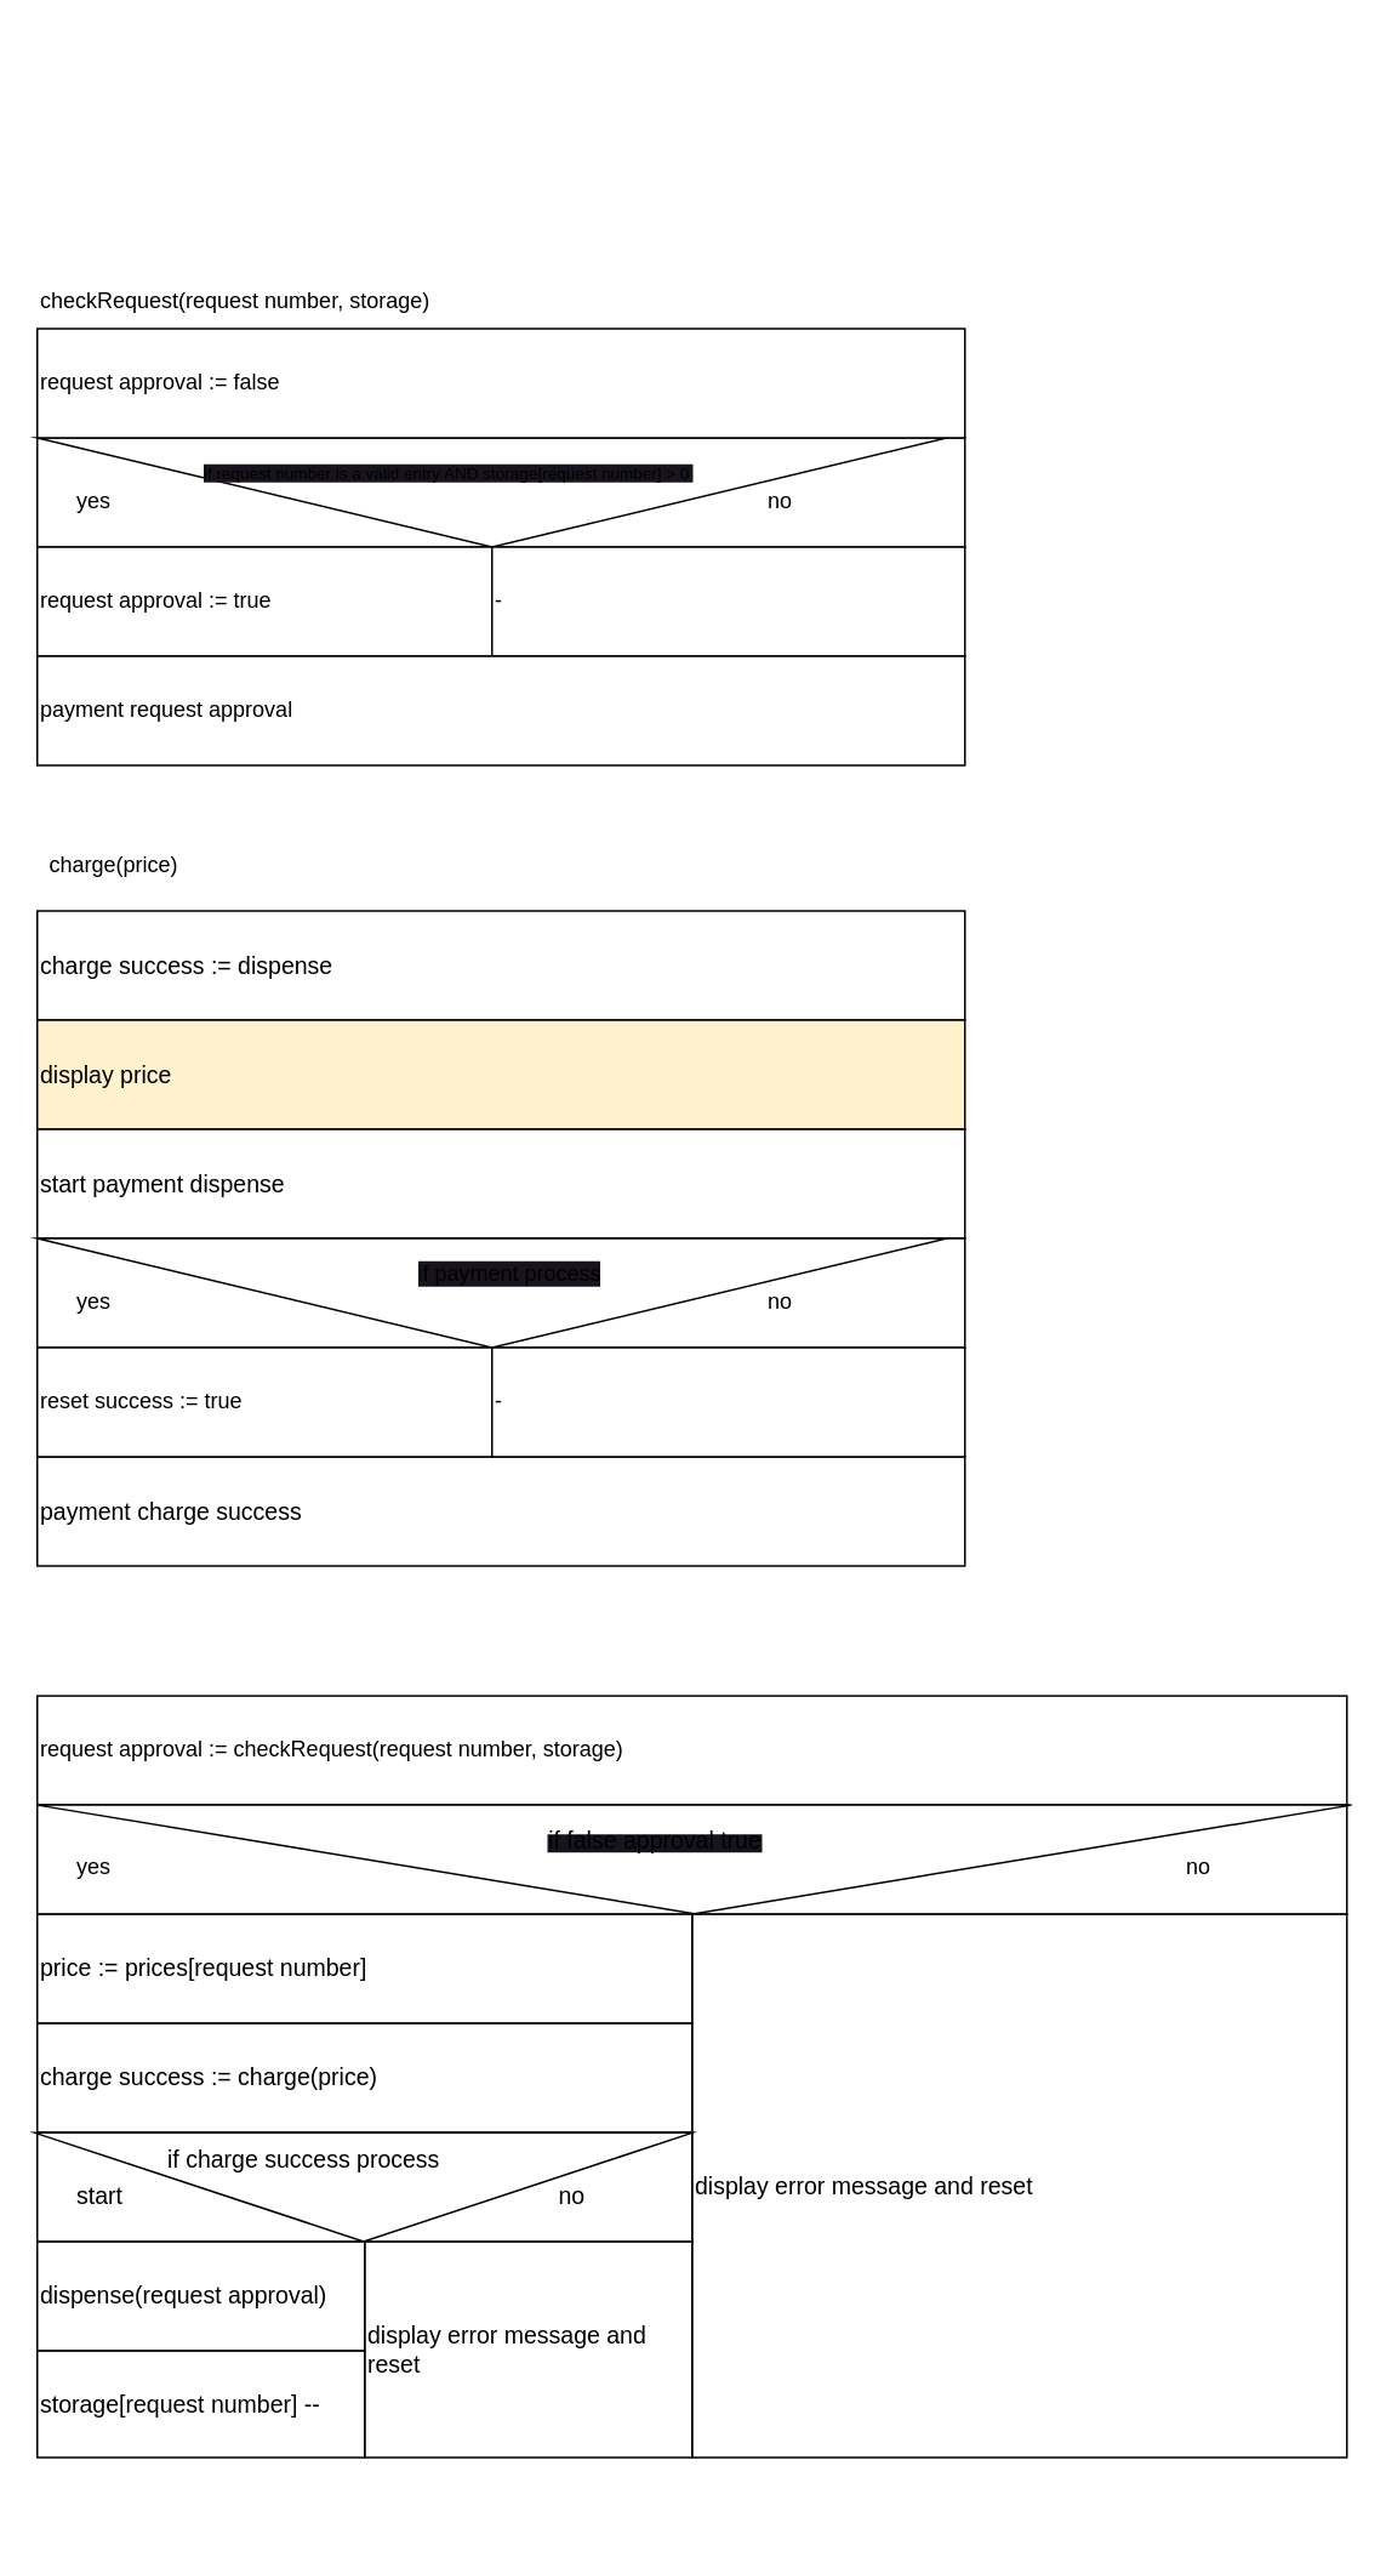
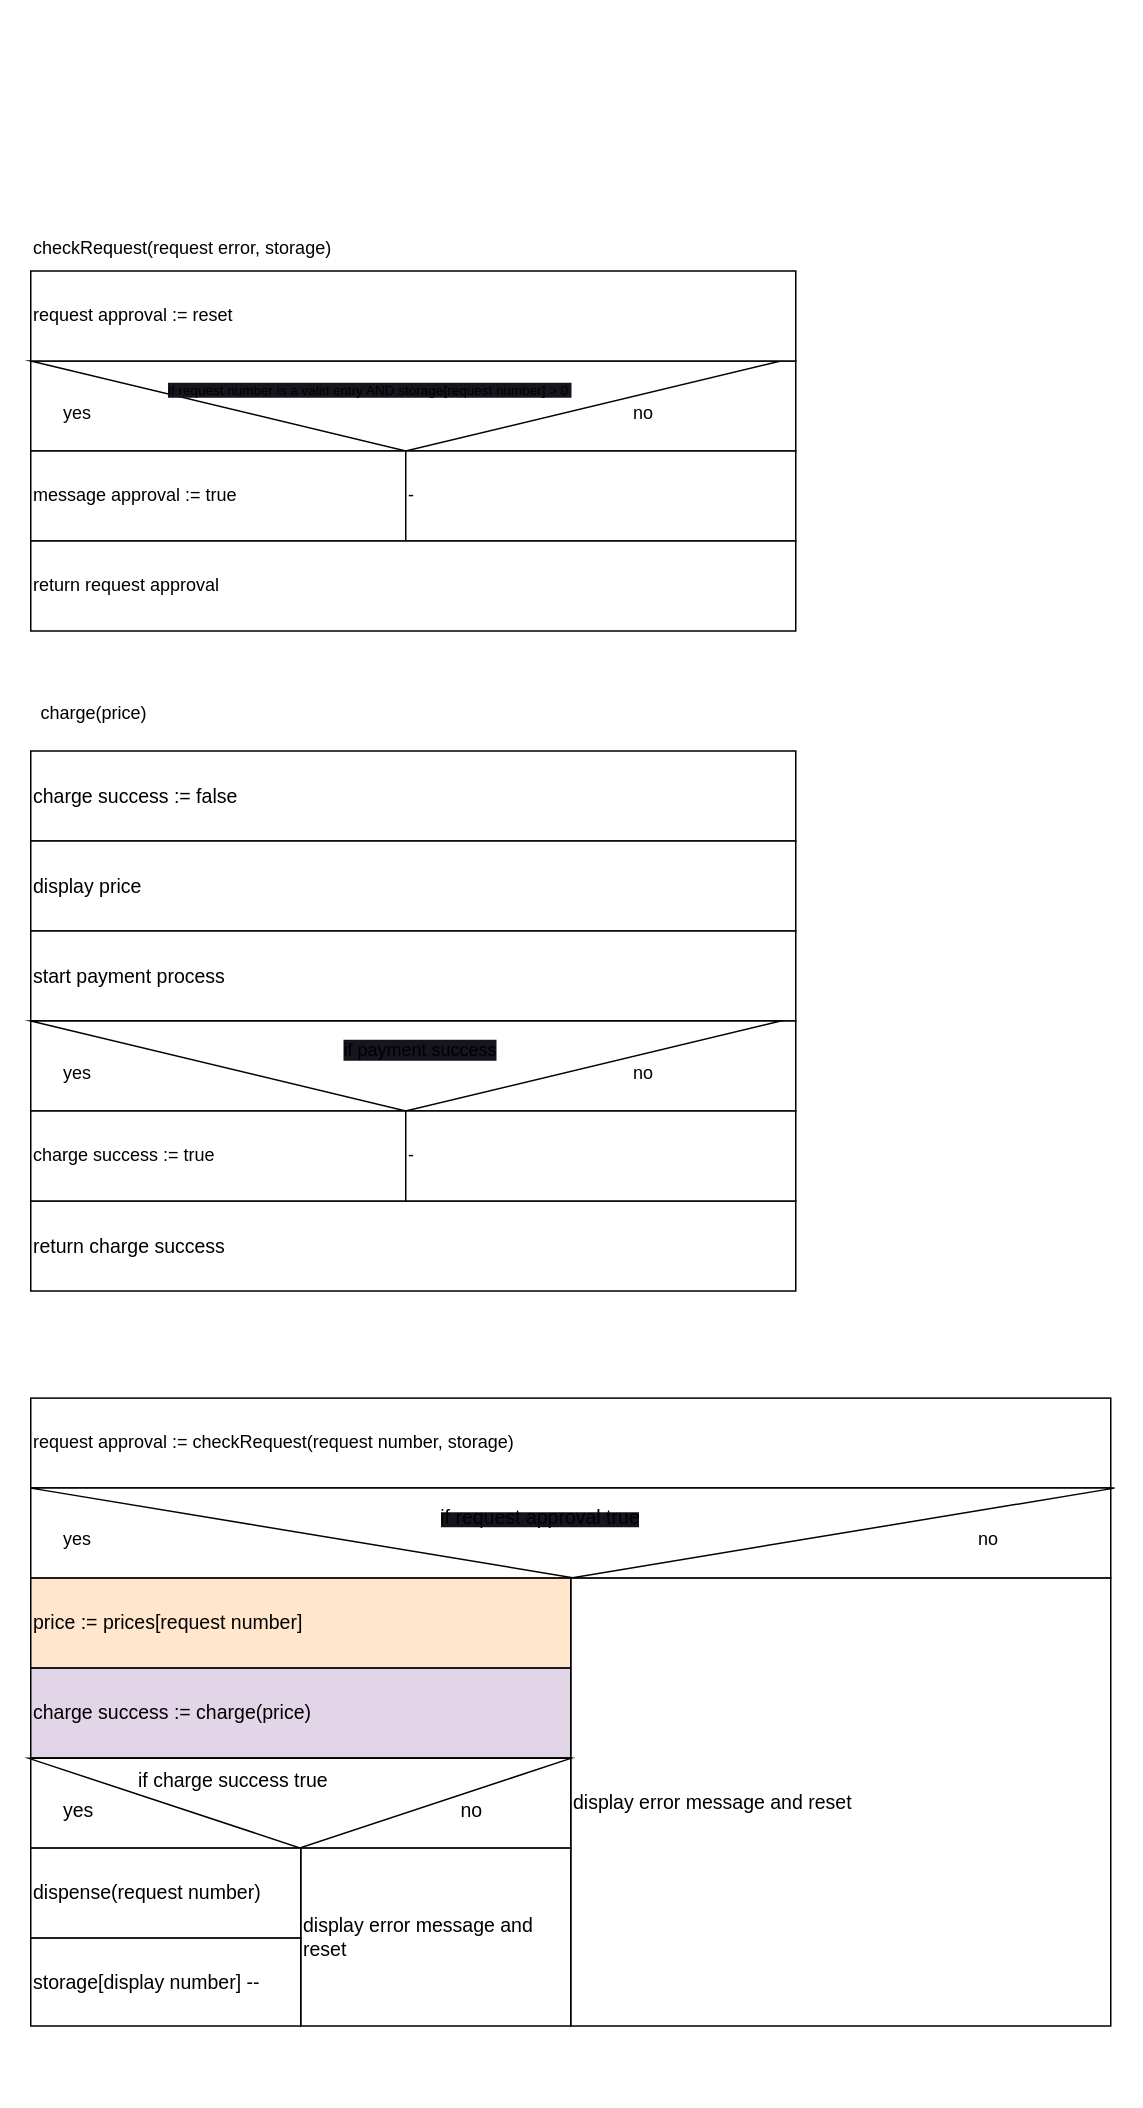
- <mxCell id="3" value="checkRequest(request number, storage)" style="text;html=1;align=left;verticalAlign=middle;resizable=0;points=[];autosize=1;strokeColor=none;fillColor=none;" vertex="1" parent="1"><mxGeometry x="20" y="150" width="240" height="30" as="geometry" /></mxCell>
+ <mxCell id="3" value="checkRequest(request error, storage)" style="text;html=1;align=left;verticalAlign=middle;resizable=0;points=[];autosize=1;strokeColor=none;fillColor=none;" vertex="1" parent="1"><mxGeometry x="20" y="150" width="240" height="30" as="geometry" /></mxCell>
- <mxCell id="9" value="request approval := false" style="rounded=0;whiteSpace=wrap;html=1;align=left;" vertex="1" parent="1"><mxGeometry x="20" y="180" width="510" height="60" as="geometry" /></mxCell>
+ <mxCell id="9" value="request approval := reset" style="rounded=0;whiteSpace=wrap;html=1;align=left;" vertex="1" parent="1"><mxGeometry x="20" y="180" width="510" height="60" as="geometry" /></mxCell>
- <mxCell id="7" value="request approval := true" style="rounded=0;whiteSpace=wrap;html=1;align=left;" vertex="1" parent="1"><mxGeometry x="20" y="300" width="250" height="60" as="geometry" /></mxCell>
+ <mxCell id="7" value="message approval := true" style="rounded=0;whiteSpace=wrap;html=1;align=left;" vertex="1" parent="1"><mxGeometry x="20" y="300" width="250" height="60" as="geometry" /></mxCell>
- <mxCell id="10" value="payment request approval" style="rounded=0;whiteSpace=wrap;html=1;align=left;" vertex="1" parent="1"><mxGeometry x="20" y="360" width="510" height="60" as="geometry" /></mxCell>
+ <mxCell id="10" value="return request approval" style="rounded=0;whiteSpace=wrap;html=1;align=left;" vertex="1" parent="1"><mxGeometry x="20" y="360" width="510" height="60" as="geometry" /></mxCell>
- <mxCell id="28" value="charge success := dispense" style="rounded=0;whiteSpace=wrap;html=1;fontSize=13;align=left;" vertex="1" parent="1"><mxGeometry x="20" y="500" width="510" height="60" as="geometry" /></mxCell>
+ <mxCell id="28" value="charge success := false" style="rounded=0;whiteSpace=wrap;html=1;fontSize=13;align=left;" vertex="1" parent="1"><mxGeometry x="20" y="500" width="510" height="60" as="geometry" /></mxCell>
- <mxCell id="31" value="display price" style="rounded=0;whiteSpace=wrap;html=1;fontSize=13;align=left;fillColor=#fff2cc;" vertex="1" parent="1"><mxGeometry x="20" y="560" width="510" height="60" as="geometry" /></mxCell>
+ <mxCell id="31" value="display price" style="rounded=0;whiteSpace=wrap;html=1;fontSize=13;align=left;" vertex="1" parent="1"><mxGeometry x="20" y="560" width="510" height="60" as="geometry" /></mxCell>
- <mxCell id="32" value="start payment dispense&amp;nbsp;" style="rounded=0;whiteSpace=wrap;html=1;fontSize=13;align=left;" vertex="1" parent="1"><mxGeometry x="20" y="620" width="510" height="60" as="geometry" /></mxCell>
+ <mxCell id="32" value="start payment process&amp;nbsp;" style="rounded=0;whiteSpace=wrap;html=1;fontSize=13;align=left;" vertex="1" parent="1"><mxGeometry x="20" y="620" width="510" height="60" as="geometry" /></mxCell>
- <mxCell id="38" value="&lt;span style=&quot;background-color: rgb(24, 20, 29); font-size: 12px;&quot;&gt;if payment process&lt;/span&gt;" style="text;html=1;strokeColor=none;fillColor=none;align=center;verticalAlign=middle;whiteSpace=wrap;rounded=0;fontSize=12;" vertex="1" parent="1"><mxGeometry x="110" y="680" width="340" height="40" as="geometry" /></mxCell>
+ <mxCell id="38" value="&lt;span style=&quot;background-color: rgb(24, 20, 29); font-size: 12px;&quot;&gt;if payment success&lt;/span&gt;" style="text;html=1;strokeColor=none;fillColor=none;align=center;verticalAlign=middle;whiteSpace=wrap;rounded=0;fontSize=12;" vertex="1" parent="1"><mxGeometry x="110" y="680" width="340" height="40" as="geometry" /></mxCell>
- <mxCell id="39" value="reset success := true" style="rounded=0;whiteSpace=wrap;html=1;fontSize=12;align=left;" vertex="1" parent="1"><mxGeometry x="20" y="740" width="250" height="60" as="geometry" /></mxCell>
+ <mxCell id="39" value="charge success := true" style="rounded=0;whiteSpace=wrap;html=1;fontSize=12;align=left;" vertex="1" parent="1"><mxGeometry x="20" y="740" width="250" height="60" as="geometry" /></mxCell>
- <mxCell id="33" value="payment charge success" style="rounded=0;whiteSpace=wrap;html=1;fontSize=13;align=left;" vertex="1" parent="1"><mxGeometry x="20" y="800" width="510" height="60" as="geometry" /></mxCell>
+ <mxCell id="33" value="return charge success" style="rounded=0;whiteSpace=wrap;html=1;fontSize=13;align=left;" vertex="1" parent="1"><mxGeometry x="20" y="800" width="510" height="60" as="geometry" /></mxCell>
- <mxCell id="17" value="&lt;span style=&quot;background-color: rgb(24, 20, 29);&quot;&gt;&lt;font style=&quot;font-size: 13px;&quot;&gt;if false approval true&lt;/font&gt;&lt;/span&gt;" style="text;html=1;strokeColor=none;fillColor=none;align=center;verticalAlign=middle;whiteSpace=wrap;rounded=0;fontSize=9;" vertex="1" parent="1"><mxGeometry x="190" y="991.41" width="340" height="40" as="geometry" /></mxCell>
+ <mxCell id="17" value="&lt;span style=&quot;background-color: rgb(24, 20, 29);&quot;&gt;&lt;font style=&quot;font-size: 13px;&quot;&gt;if request approval true&lt;/font&gt;&lt;/span&gt;" style="text;html=1;strokeColor=none;fillColor=none;align=center;verticalAlign=middle;whiteSpace=wrap;rounded=0;fontSize=9;" vertex="1" parent="1"><mxGeometry x="190" y="991.41" width="340" height="40" as="geometry" /></mxCell>
- <mxCell id="19" value="price := prices[request number]" style="rounded=0;whiteSpace=wrap;html=1;fontSize=13;align=left;" vertex="1" parent="1"><mxGeometry x="20" y="1051.41" width="360" height="60" as="geometry" /></mxCell>
+ <mxCell id="19" value="price := prices[request number]" style="rounded=0;whiteSpace=wrap;html=1;fontSize=13;align=left;fillColor=#ffe6cc;" vertex="1" parent="1"><mxGeometry x="20" y="1051.41" width="360" height="60" as="geometry" /></mxCell>
- <mxCell id="20" value="charge success := charge(price)" style="rounded=0;whiteSpace=wrap;html=1;fontSize=13;align=left;" vertex="1" parent="1"><mxGeometry x="20" y="1111.41" width="360" height="60" as="geometry" /></mxCell>
+ <mxCell id="20" value="charge success := charge(price)" style="rounded=0;whiteSpace=wrap;html=1;fontSize=13;align=left;fillColor=#e1d5e7;" vertex="1" parent="1"><mxGeometry x="20" y="1111.41" width="360" height="60" as="geometry" /></mxCell>
- <mxCell id="23" value="if charge success process" style="text;html=1;strokeColor=none;fillColor=none;align=left;verticalAlign=middle;whiteSpace=wrap;rounded=0;fontSize=13;" vertex="1" parent="1"><mxGeometry x="90" y="1171.41" width="250" height="30" as="geometry" /></mxCell>
+ <mxCell id="23" value="if charge success true" style="text;html=1;strokeColor=none;fillColor=none;align=left;verticalAlign=middle;whiteSpace=wrap;rounded=0;fontSize=13;" vertex="1" parent="1"><mxGeometry x="90" y="1171.41" width="250" height="30" as="geometry" /></mxCell>
- <mxCell id="24" value="start" style="text;html=1;strokeColor=none;fillColor=none;align=left;verticalAlign=middle;whiteSpace=wrap;rounded=0;fontSize=13;" vertex="1" parent="1"><mxGeometry x="40" y="1191.41" width="60" height="30" as="geometry" /></mxCell>
+ <mxCell id="24" value="yes" style="text;html=1;strokeColor=none;fillColor=none;align=left;verticalAlign=middle;whiteSpace=wrap;rounded=0;fontSize=13;" vertex="1" parent="1"><mxGeometry x="40" y="1191.41" width="60" height="30" as="geometry" /></mxCell>
- <mxCell id="27" value="dispense(request approval)" style="rounded=0;whiteSpace=wrap;html=1;fontSize=13;align=left;" vertex="1" parent="1"><mxGeometry x="20" y="1231.41" width="180" height="60" as="geometry" /></mxCell>
+ <mxCell id="27" value="dispense(request number)" style="rounded=0;whiteSpace=wrap;html=1;fontSize=13;align=left;" vertex="1" parent="1"><mxGeometry x="20" y="1231.41" width="180" height="60" as="geometry" /></mxCell>
- <mxCell id="30" value="storage[request number] --" style="rounded=0;whiteSpace=wrap;html=1;fontSize=13;align=left;" vertex="1" parent="1"><mxGeometry x="20" y="1291.41" width="180" height="58.59" as="geometry" /></mxCell>
+ <mxCell id="30" value="storage[display number] --" style="rounded=0;whiteSpace=wrap;html=1;fontSize=13;align=left;" vertex="1" parent="1"><mxGeometry x="20" y="1291.41" width="180" height="58.59" as="geometry" /></mxCell>
